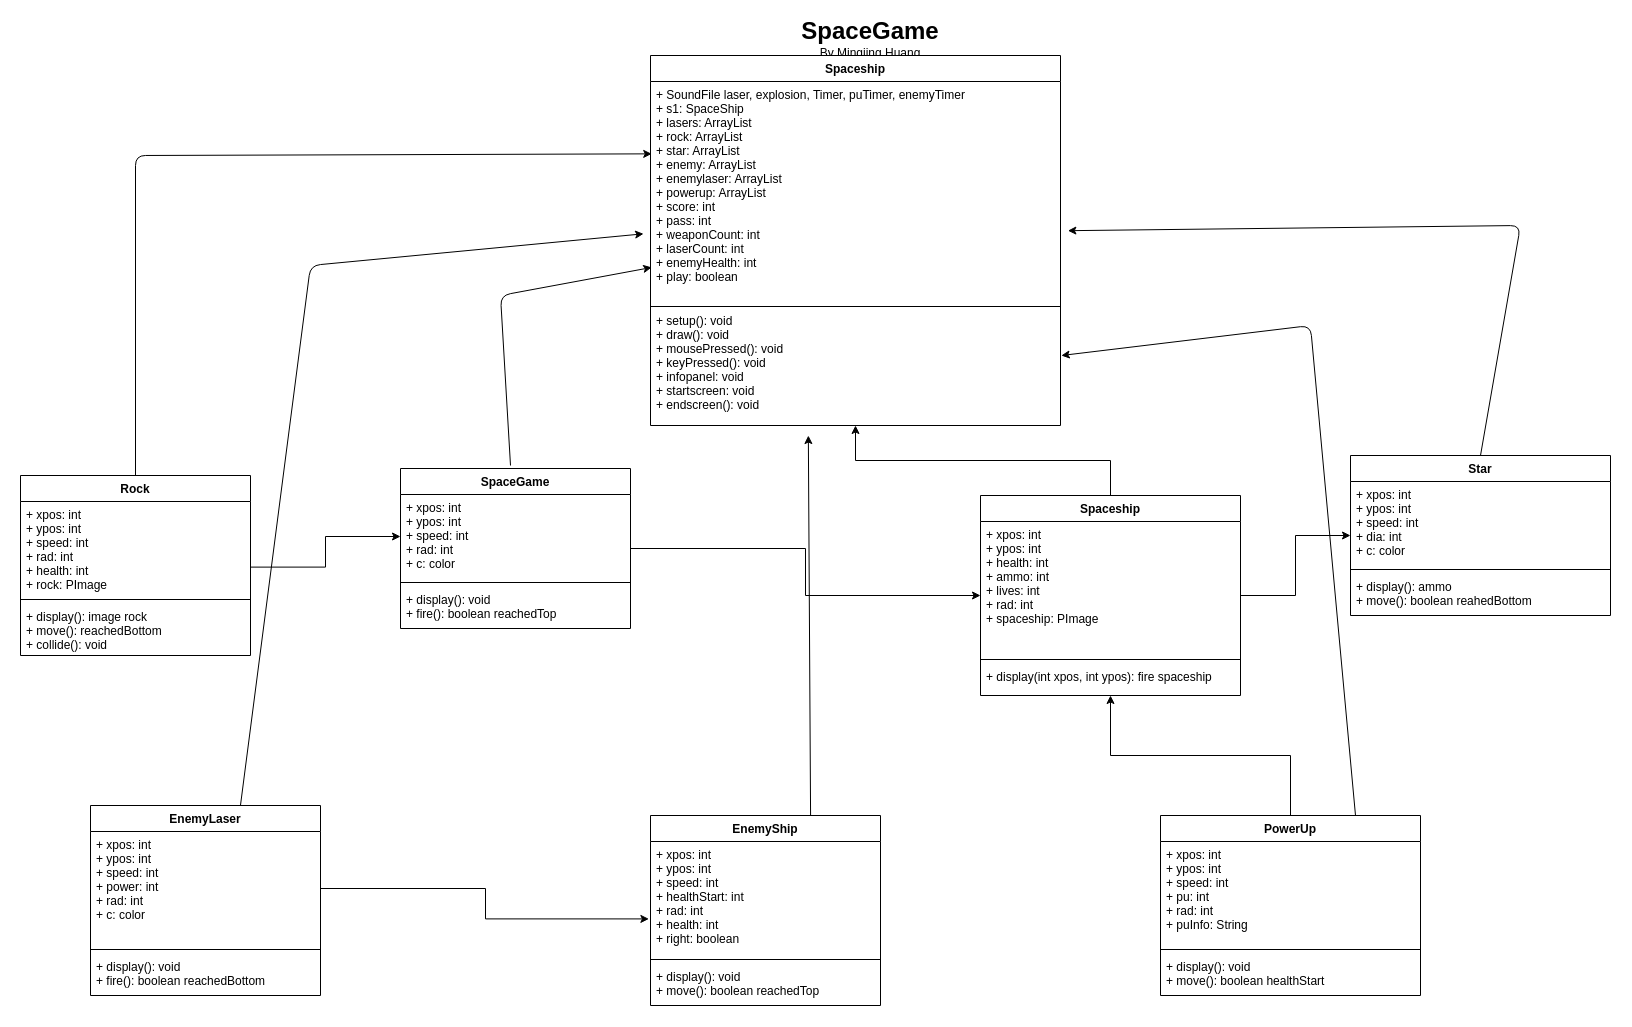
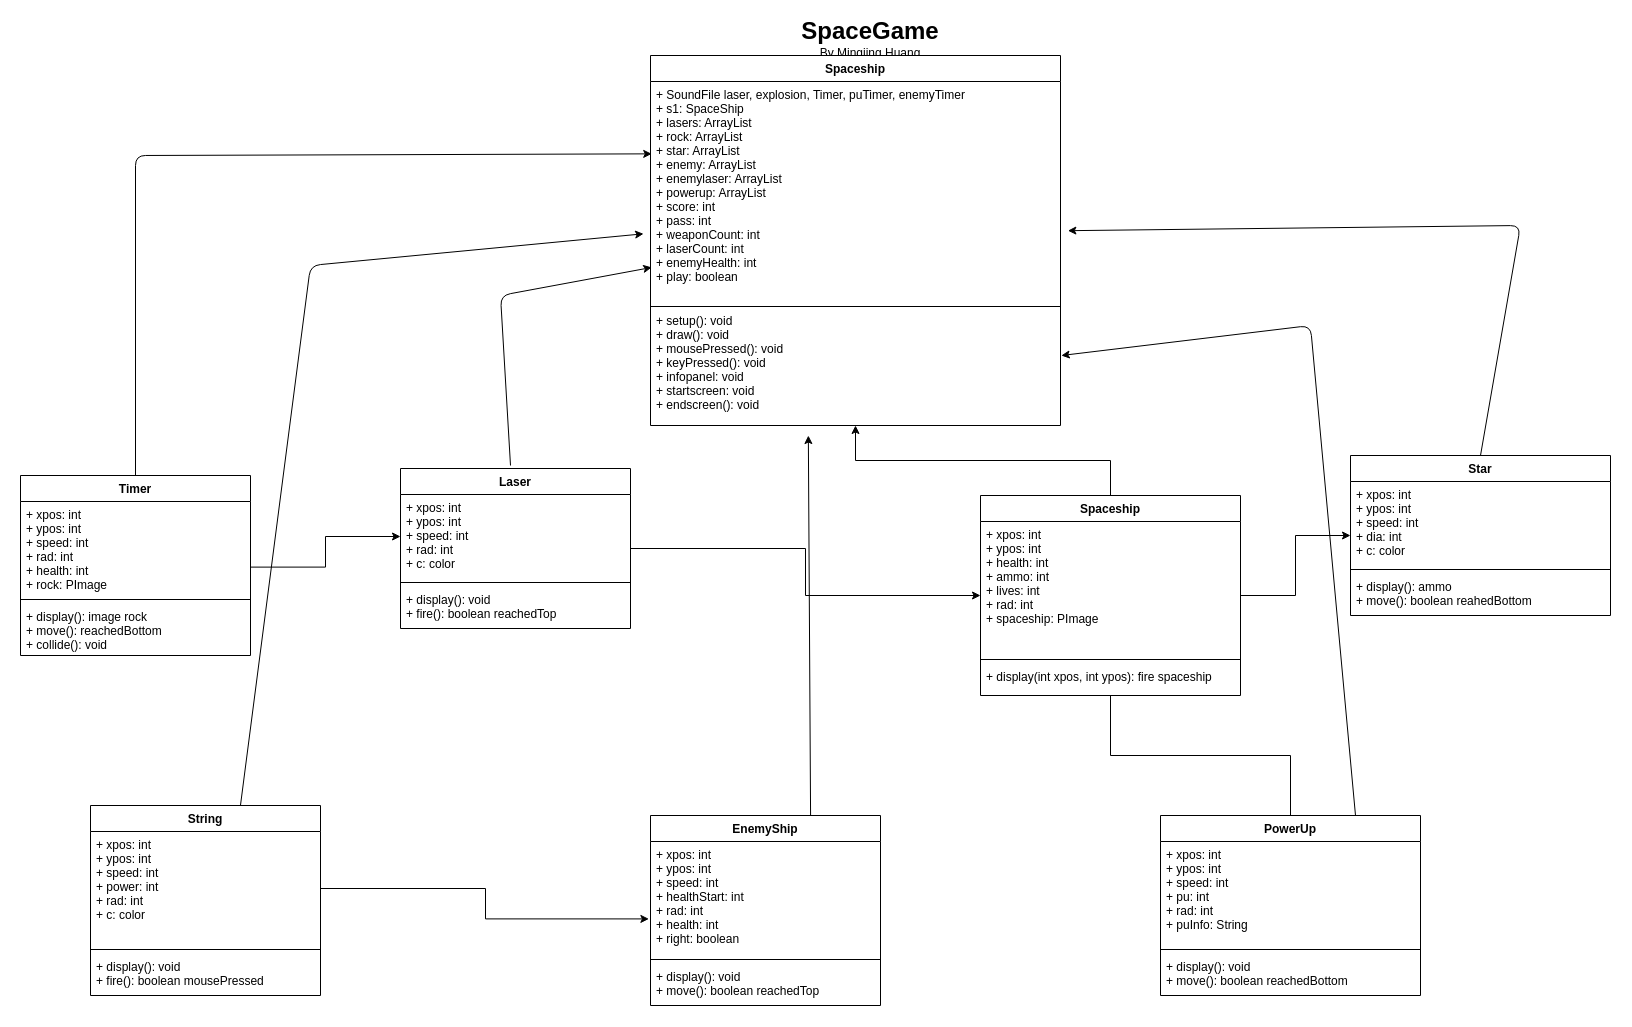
- <mxCell id="5" value="SpaceGame" style="swimlane;fontStyle=1;align=center;verticalAlign=top;childLayout=stackLayout;horizontal=1;startSize=26;horizontalStack=0;resizeParent=1;resizeParentMax=0;resizeLast=0;collapsible=1;marginBottom=0;" parent="1" vertex="1"><mxGeometry x="400" y="468" width="230" height="160" as="geometry" /></mxCell>
+ <mxCell id="5" value="Laser" style="swimlane;fontStyle=1;align=center;verticalAlign=top;childLayout=stackLayout;horizontal=1;startSize=26;horizontalStack=0;resizeParent=1;resizeParentMax=0;resizeLast=0;collapsible=1;marginBottom=0;" parent="1" vertex="1"><mxGeometry x="400" y="468" width="230" height="160" as="geometry" /></mxCell>
- <mxCell id="29" value="Rock" style="swimlane;fontStyle=1;align=center;verticalAlign=top;childLayout=stackLayout;horizontal=1;startSize=26;horizontalStack=0;resizeParent=1;resizeParentMax=0;resizeLast=0;collapsible=1;marginBottom=0;" parent="1" vertex="1"><mxGeometry x="20" y="475" width="230" height="180" as="geometry" /></mxCell>
+ <mxCell id="29" value="Timer" style="swimlane;fontStyle=1;align=center;verticalAlign=top;childLayout=stackLayout;horizontal=1;startSize=26;horizontalStack=0;resizeParent=1;resizeParentMax=0;resizeLast=0;collapsible=1;marginBottom=0;" parent="1" vertex="1"><mxGeometry x="20" y="475" width="230" height="180" as="geometry" /></mxCell>
- <mxCell id="9" value="" style="edgeStyle=orthogonalEdgeStyle;rounded=0;orthogonalLoop=1;jettySize=auto;html=1;exitX=0.5;exitY=0;exitDx=0;exitDy=0;entryX=0.5;entryY=1;entryDx=0;entryDy=0;entryPerimeter=0;" parent="1" source="25" target="15" edge="1"><mxGeometry relative="1" as="geometry"><mxPoint x="710" y="345" as="targetPoint" /></mxGeometry></mxCell>
+ <mxCell id="9" value="" style="edgeStyle=orthogonalEdgeStyle;rounded=0;orthogonalLoop=1;jettySize=auto;html=1;exitX=0.5;exitY=0;exitDx=0;exitDy=0;entryX=0.5;entryY=1;entryDx=0;entryDy=0;entryPerimeter=0;endArrow=none;" parent="1" source="25" target="15" edge="1"><mxGeometry relative="1" as="geometry"><mxPoint x="710" y="345" as="targetPoint" /></mxGeometry></mxCell>
- <mxCell id="21" value="EnemyLaser" style="swimlane;fontStyle=1;align=center;verticalAlign=top;childLayout=stackLayout;horizontal=1;startSize=26;horizontalStack=0;resizeParent=1;resizeParentMax=0;resizeLast=0;collapsible=1;marginBottom=0;" parent="1" vertex="1"><mxGeometry x="90" y="805" width="230" height="190" as="geometry" /></mxCell>
+ <mxCell id="21" value="String" style="swimlane;fontStyle=1;align=center;verticalAlign=top;childLayout=stackLayout;horizontal=1;startSize=26;horizontalStack=0;resizeParent=1;resizeParentMax=0;resizeLast=0;collapsible=1;marginBottom=0;" parent="1" vertex="1"><mxGeometry x="90" y="805" width="230" height="190" as="geometry" /></mxCell>
- <mxCell id="24" value="+ display(): void&#10;+ fire(): boolean reachedBottom" style="text;strokeColor=none;fillColor=none;align=left;verticalAlign=top;spacingLeft=4;spacingRight=4;overflow=hidden;rotatable=0;points=[[0,0.5],[1,0.5]];portConstraint=eastwest;" parent="21" vertex="1"><mxGeometry y="148" width="230" height="42" as="geometry" /></mxCell>
+ <mxCell id="24" value="+ display(): void&#10;+ fire(): boolean mousePressed" style="text;strokeColor=none;fillColor=none;align=left;verticalAlign=top;spacingLeft=4;spacingRight=4;overflow=hidden;rotatable=0;points=[[0,0.5],[1,0.5]];portConstraint=eastwest;" parent="21" vertex="1"><mxGeometry y="148" width="230" height="42" as="geometry" /></mxCell>
- <mxCell id="28" value="+ display(): void&#10;+ move(): boolean healthStart" style="text;strokeColor=none;fillColor=none;align=left;verticalAlign=top;spacingLeft=4;spacingRight=4;overflow=hidden;rotatable=0;points=[[0,0.5],[1,0.5]];portConstraint=eastwest;" parent="25" vertex="1"><mxGeometry y="138" width="260" height="42" as="geometry" /></mxCell>
+ <mxCell id="28" value="+ display(): void&#10;+ move(): boolean reachedBottom" style="text;strokeColor=none;fillColor=none;align=left;verticalAlign=top;spacingLeft=4;spacingRight=4;overflow=hidden;rotatable=0;points=[[0,0.5],[1,0.5]];portConstraint=eastwest;" parent="25" vertex="1"><mxGeometry y="138" width="260" height="42" as="geometry" /></mxCell>
